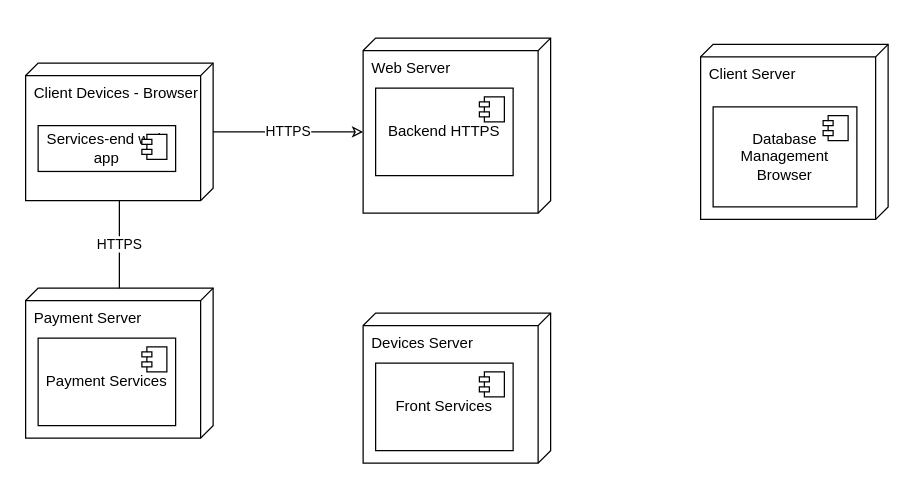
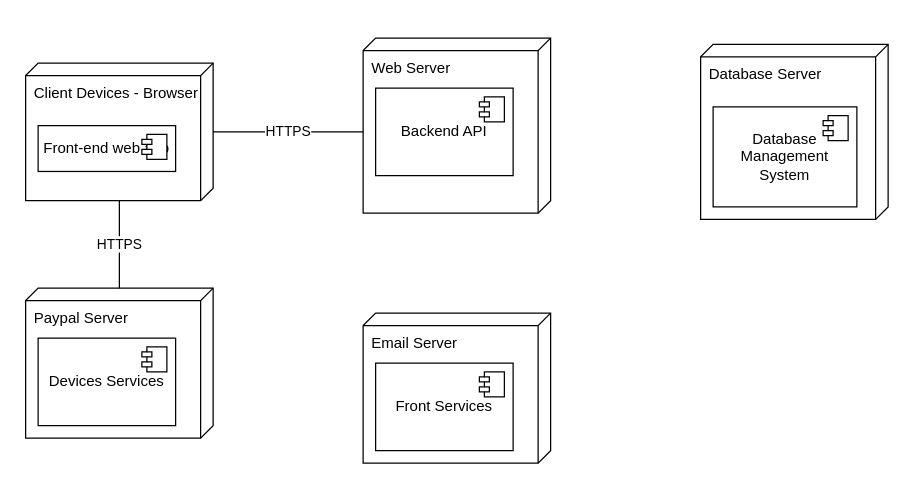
- <mxCell id="21" value="Client Server" style="verticalAlign=top;align=left;shape=cube;size=10;direction=south;fontStyle=0;html=1;boundedLbl=1;spacingLeft=5;whiteSpace=wrap;" vertex="1" parent="20"><mxGeometry width="150" height="140" as="geometry" /></mxCell>
+ <mxCell id="21" value="Database Server" style="verticalAlign=top;align=left;shape=cube;size=10;direction=south;fontStyle=0;html=1;boundedLbl=1;spacingLeft=5;whiteSpace=wrap;" vertex="1" parent="20"><mxGeometry width="150" height="140" as="geometry" /></mxCell>
- <mxCell id="24" value="HTTPS" style="rounded=0;orthogonalLoop=1;jettySize=auto;html=1;entryX=0;entryY=0;entryDx=75;entryDy=150;entryPerimeter=0;endArrow=classic;endFill=0;" edge="1" parent="1" source="13" target="4"><mxGeometry relative="1" as="geometry" /></mxCell>
+ <mxCell id="24" value="HTTPS" style="rounded=0;orthogonalLoop=1;jettySize=auto;html=1;entryX=0;entryY=0;entryDx=75;entryDy=150;entryPerimeter=0;endArrow=none;endFill=0;" edge="1" parent="1" source="13" target="4"><mxGeometry relative="1" as="geometry" /></mxCell>
- <mxCell id="5" value="Backend HTTPS" style="html=1;dropTarget=0;whiteSpace=wrap;" vertex="1" parent="3"><mxGeometry x="10" y="40" width="110" height="70" as="geometry" /></mxCell>
+ <mxCell id="5" value="Backend API" style="html=1;dropTarget=0;whiteSpace=wrap;" vertex="1" parent="3"><mxGeometry x="10" y="40" width="110" height="70" as="geometry" /></mxCell>
- <mxCell id="14" value="Services-end web app" style="html=1;dropTarget=0;whiteSpace=wrap;" vertex="1" parent="12"><mxGeometry x="10" y="49.998" width="110" height="36.667" as="geometry" /></mxCell>
+ <mxCell id="14" value="Front-end web app" style="html=1;dropTarget=0;whiteSpace=wrap;" vertex="1" parent="12"><mxGeometry x="10" y="49.998" width="110" height="36.667" as="geometry" /></mxCell>
- <mxCell id="22" value="Database Management Browser" style="html=1;dropTarget=0;whiteSpace=wrap;" vertex="1" parent="20"><mxGeometry x="10" y="50" width="115" height="80" as="geometry" /></mxCell>
+ <mxCell id="22" value="Database Management System" style="html=1;dropTarget=0;whiteSpace=wrap;" vertex="1" parent="20"><mxGeometry x="10" y="50" width="115" height="80" as="geometry" /></mxCell>
- <mxCell id="17" value="Payment Server" style="verticalAlign=top;align=left;shape=cube;size=10;direction=south;fontStyle=0;html=1;boundedLbl=1;spacingLeft=5;whiteSpace=wrap;" vertex="1" parent="16"><mxGeometry width="150" height="120" as="geometry" /></mxCell>
+ <mxCell id="17" value="Paypal Server" style="verticalAlign=top;align=left;shape=cube;size=10;direction=south;fontStyle=0;html=1;boundedLbl=1;spacingLeft=5;whiteSpace=wrap;" vertex="1" parent="16"><mxGeometry width="150" height="120" as="geometry" /></mxCell>
- <mxCell id="8" value="Devices Server" style="verticalAlign=top;align=left;shape=cube;size=10;direction=south;fontStyle=0;html=1;boundedLbl=1;spacingLeft=5;whiteSpace=wrap;" vertex="1" parent="7"><mxGeometry width="150" height="120" as="geometry" /></mxCell>
+ <mxCell id="8" value="Email Server" style="verticalAlign=top;align=left;shape=cube;size=10;direction=south;fontStyle=0;html=1;boundedLbl=1;spacingLeft=5;whiteSpace=wrap;" vertex="1" parent="7"><mxGeometry width="150" height="120" as="geometry" /></mxCell>
- <mxCell id="18" value="Payment Services" style="html=1;dropTarget=0;whiteSpace=wrap;" vertex="1" parent="16"><mxGeometry x="10" y="40" width="110" height="70" as="geometry" /></mxCell>
+ <mxCell id="18" value="Devices Services" style="html=1;dropTarget=0;whiteSpace=wrap;" vertex="1" parent="16"><mxGeometry x="10" y="40" width="110" height="70" as="geometry" /></mxCell>
